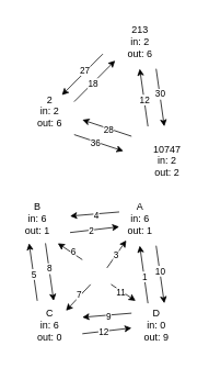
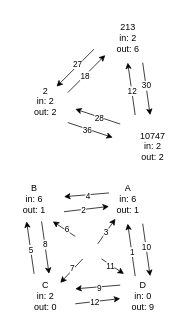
- <mxCell id="14" value="2&lt;div&gt;in: 2&lt;/div&gt;&lt;div&gt;out: 6&lt;/div&gt;" style="text;html=1;align=center;verticalAlign=middle;resizable=0;points=[];autosize=1;strokeColor=none;fillColor=none;" parent="1" vertex="1"><mxGeometry x="35" y="105" width="50" height="60" as="geometry" /></mxCell>
+ <mxCell id="14" value="2&lt;div&gt;in: 2&lt;/div&gt;&lt;div&gt;out: 2&lt;/div&gt;" style="text;html=1;align=center;verticalAlign=middle;resizable=0;points=[];autosize=1;strokeColor=none;fillColor=none;" parent="1" vertex="1"><mxGeometry x="35" y="105" width="50" height="60" as="geometry" /></mxCell>
- <mxCell id="25" value="&lt;div&gt;C&lt;/div&gt;&lt;div&gt;in: 6&lt;/div&gt;&lt;div&gt;out: 0&lt;/div&gt;" style="text;html=1;align=center;verticalAlign=middle;resizable=0;points=[];autosize=1;strokeColor=none;fillColor=none;" parent="1" vertex="1"><mxGeometry x="35" y="365" width="50" height="60" as="geometry" /></mxCell>
+ <mxCell id="25" value="&lt;div&gt;C&lt;/div&gt;&lt;div&gt;in: 2&lt;/div&gt;&lt;div&gt;out: 0&lt;/div&gt;" style="text;html=1;align=center;verticalAlign=middle;resizable=0;points=[];autosize=1;strokeColor=none;fillColor=none;" parent="1" vertex="1"><mxGeometry x="35" y="365" width="50" height="60" as="geometry" /></mxCell>
